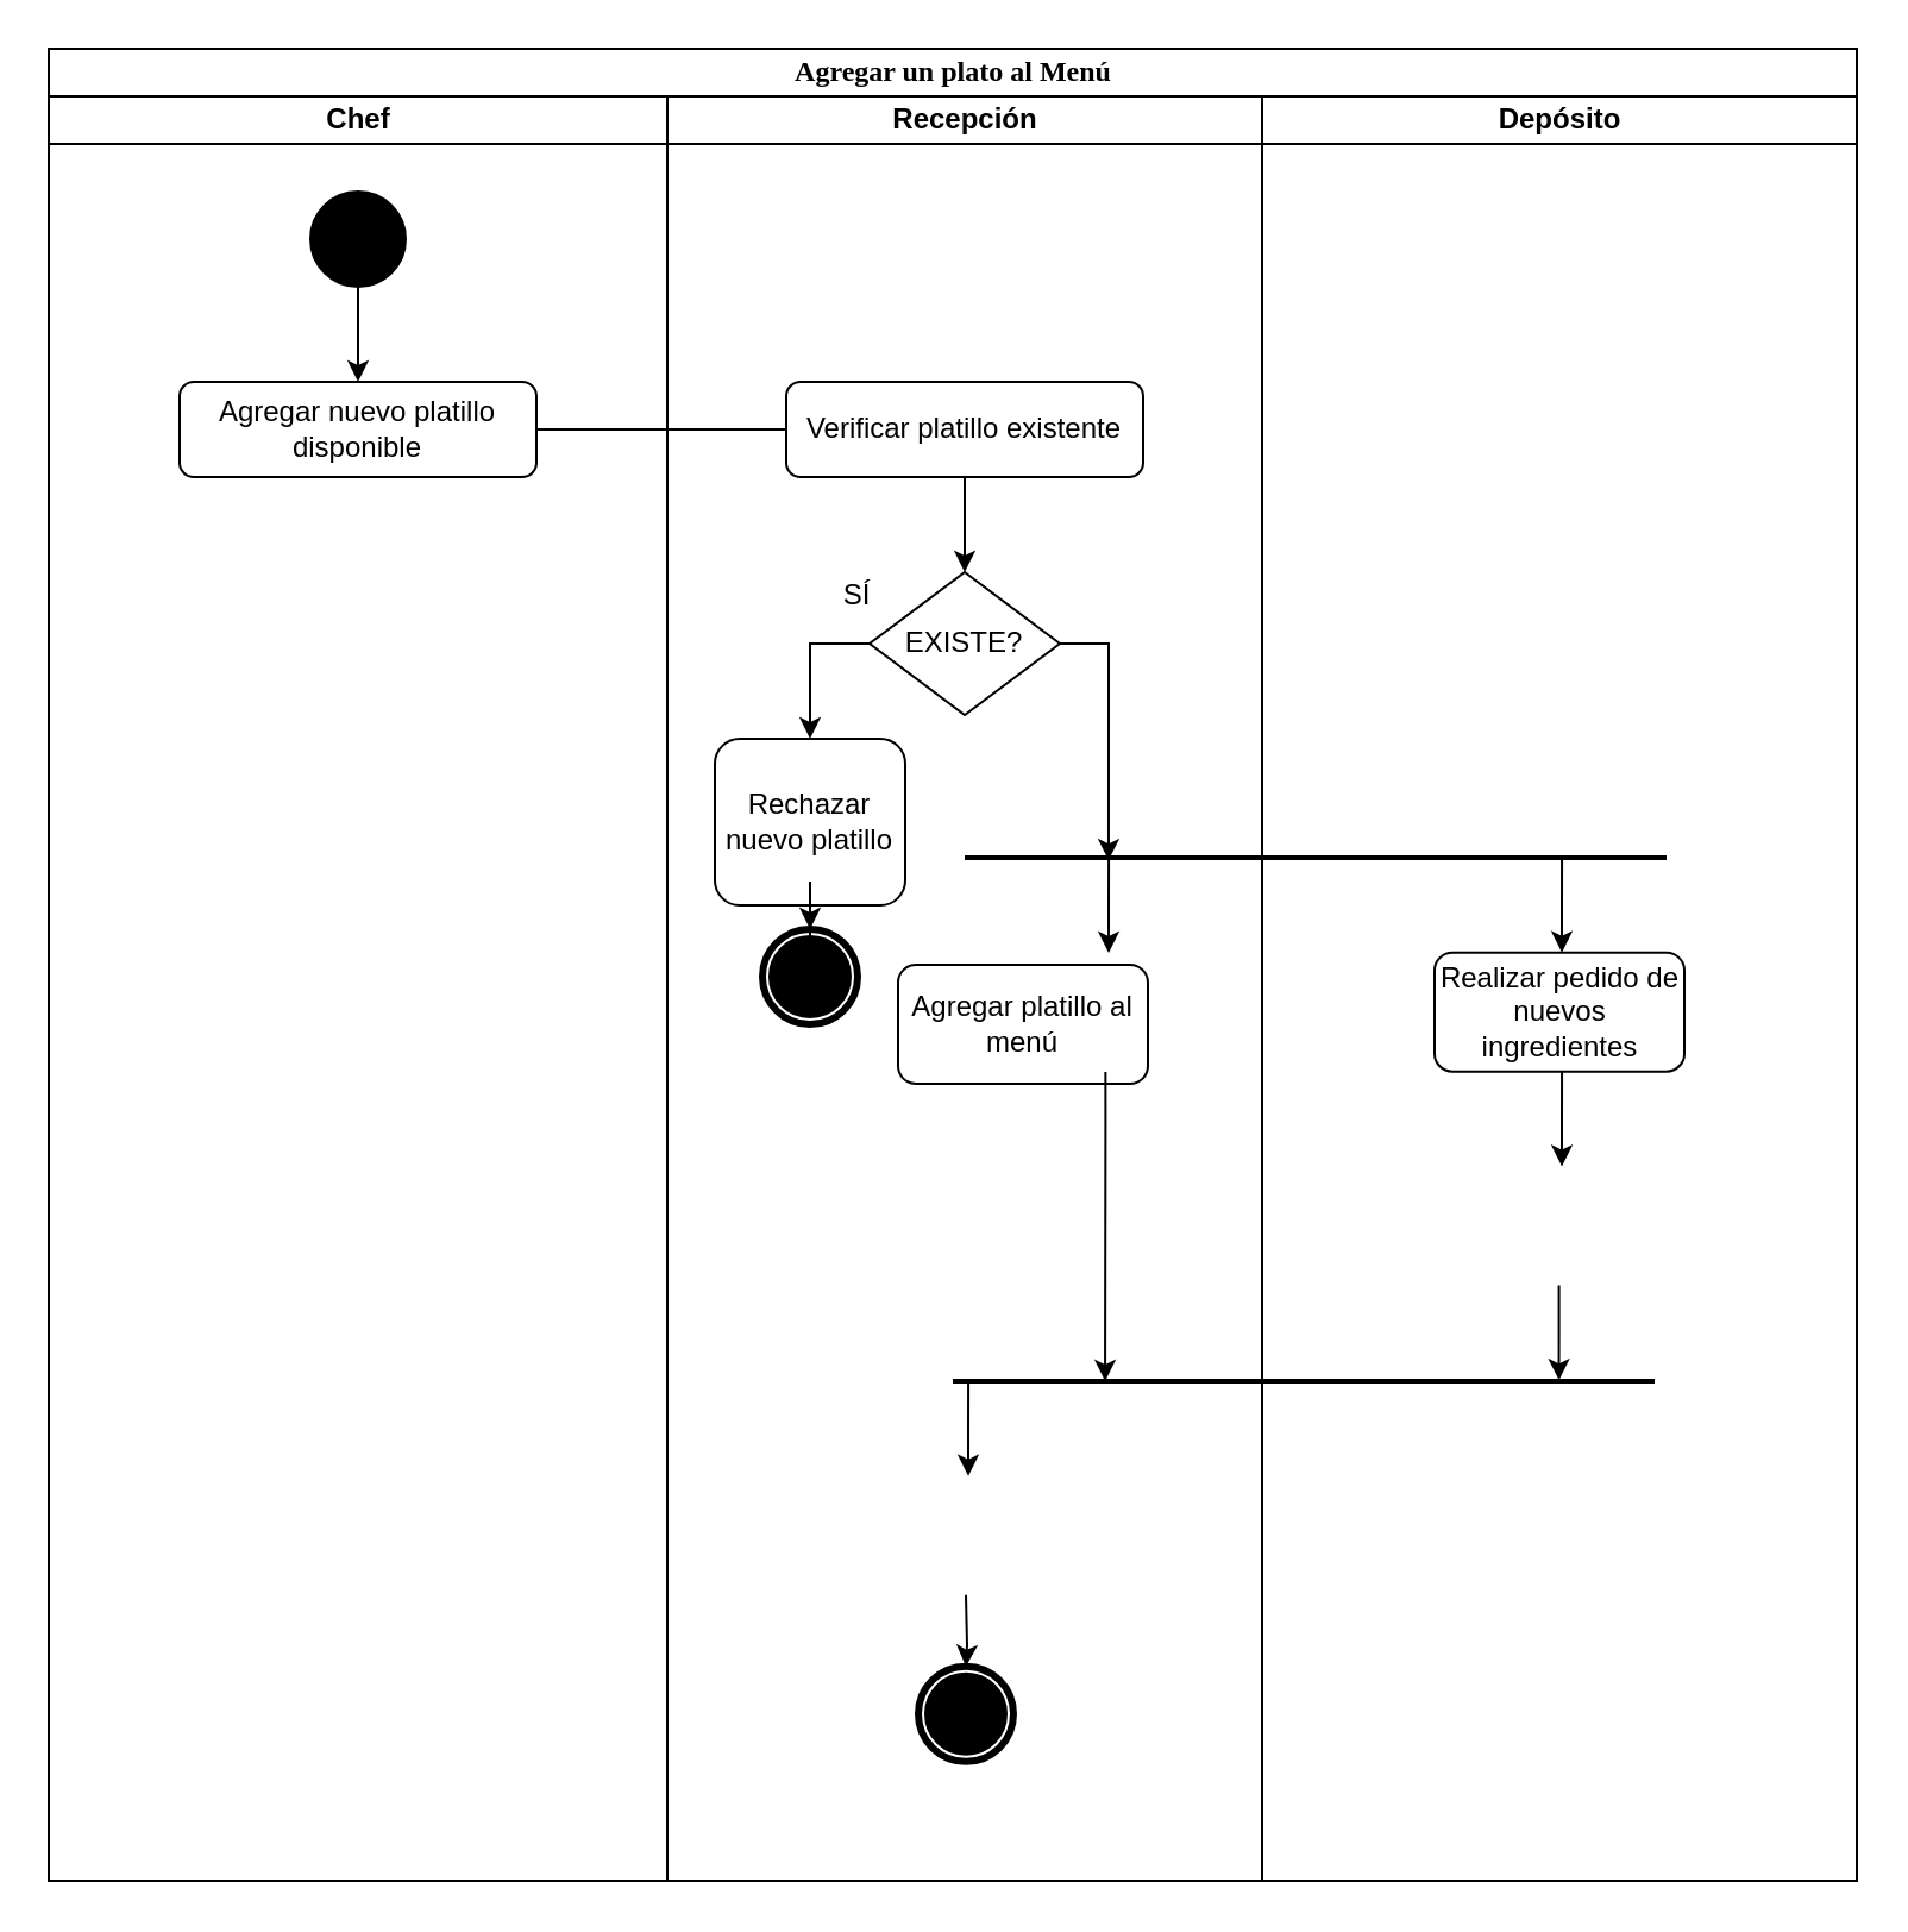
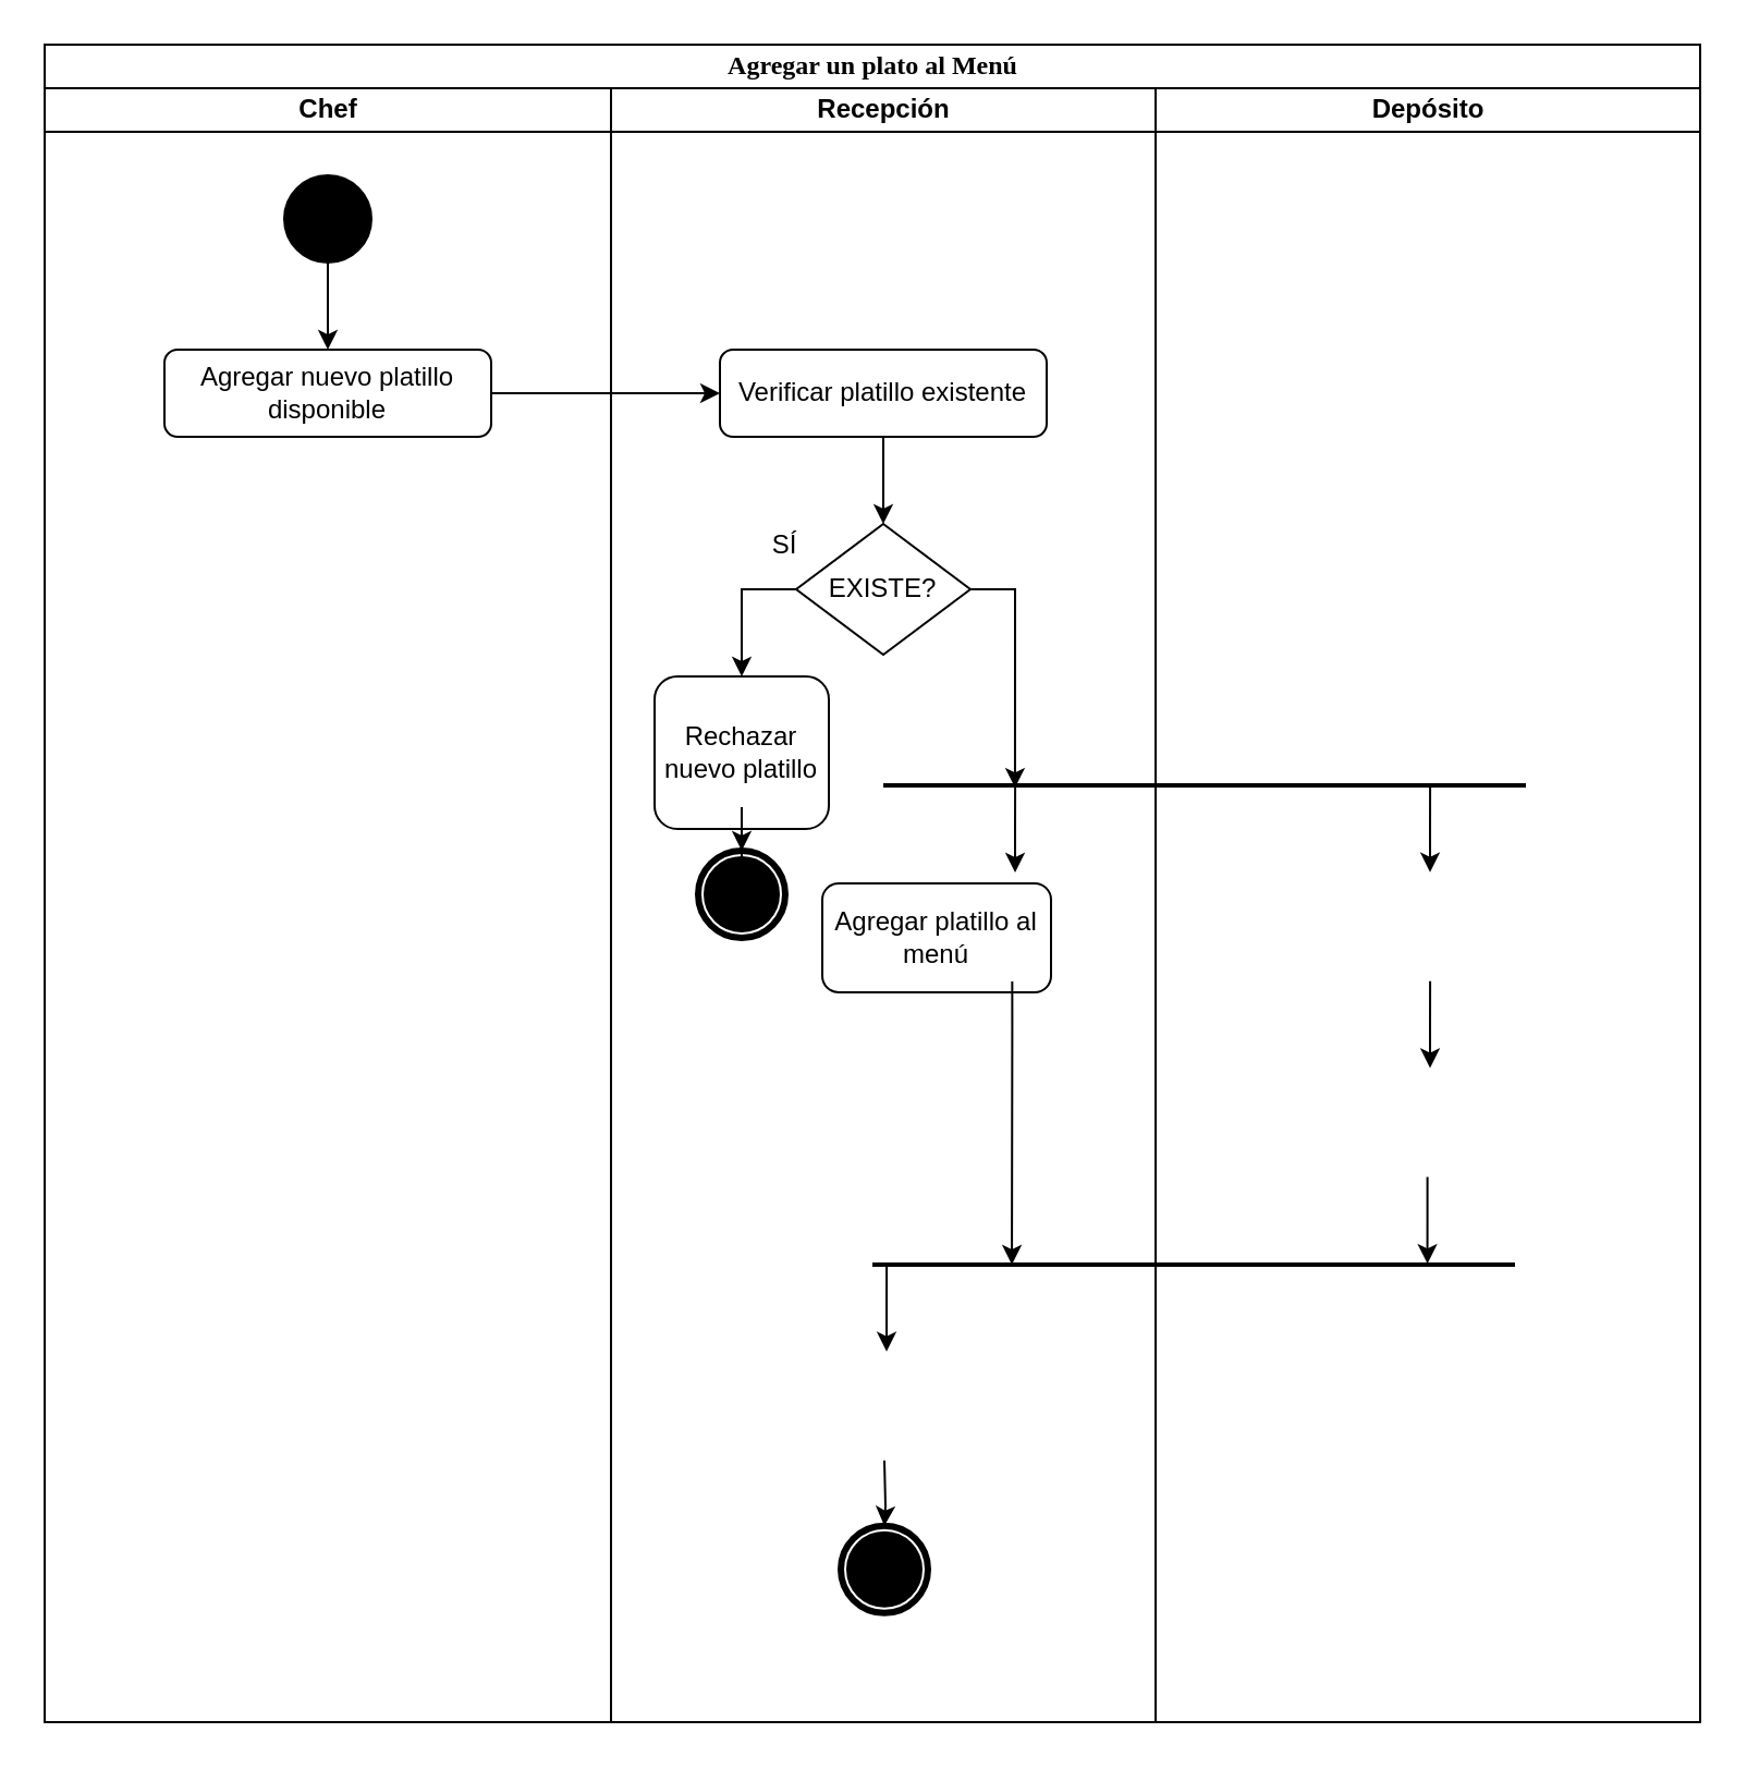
- <mxCell id="28" style="edgeStyle=orthogonalEdgeStyle;rounded=0;orthogonalLoop=1;jettySize=auto;html=1;endArrow=none;" edge="1" parent="2" source="6" target="15"><mxGeometry relative="1" as="geometry" /></mxCell>
+ <mxCell id="28" style="edgeStyle=orthogonalEdgeStyle;rounded=0;orthogonalLoop=1;jettySize=auto;html=1;" edge="1" parent="2" source="6" target="15"><mxGeometry relative="1" as="geometry" /></mxCell>
- <mxCell id="25" value="Realizar pedido de nuevos ingredientes" style="rounded=1;whiteSpace=wrap;html=1;" vertex="1" parent="21"><mxGeometry x="72.5" y="359.86" width="105" height="50" as="geometry" /></mxCell>
